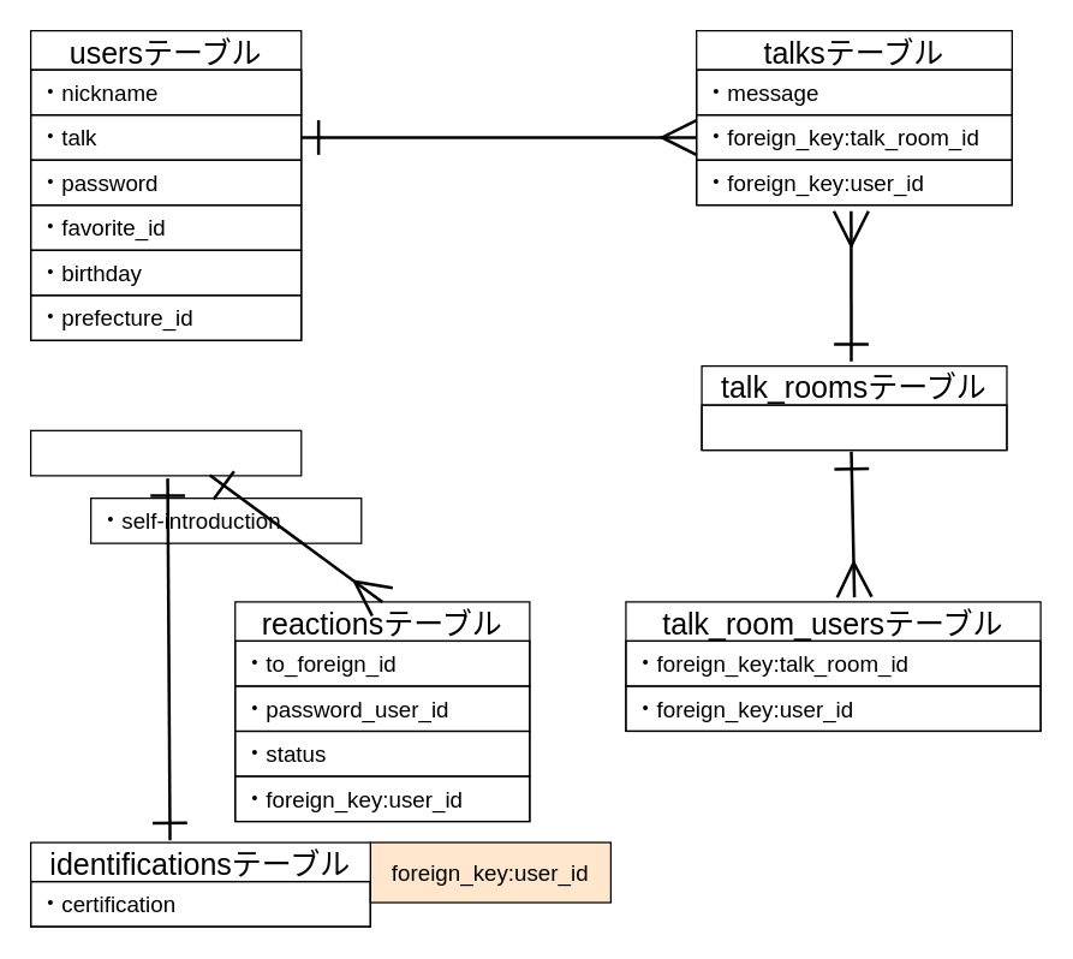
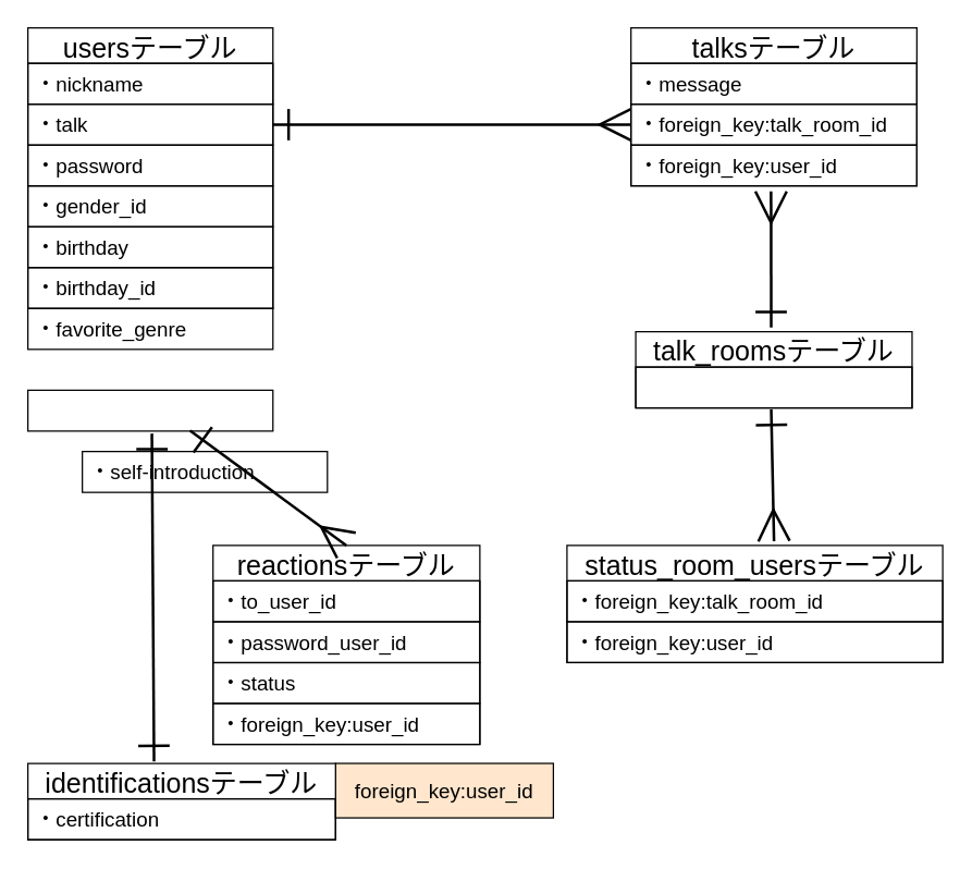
- <mxCell id="6" value="・favorite_id" style="text;strokeColor=default;fillColor=none;spacingLeft=4;spacingRight=4;overflow=hidden;rotatable=0;points=[[0,0.5],[1,0.5]];portConstraint=eastwest;fontSize=15;" parent="2" vertex="1"><mxGeometry y="116" width="180" height="30" as="geometry" /></mxCell>
+ <mxCell id="6" value="・gender_id" style="text;strokeColor=default;fillColor=none;spacingLeft=4;spacingRight=4;overflow=hidden;rotatable=0;points=[[0,0.5],[1,0.5]];portConstraint=eastwest;fontSize=15;" parent="2" vertex="1"><mxGeometry y="116" width="180" height="30" as="geometry" /></mxCell>
- <mxCell id="8" value="・prefecture_id" style="text;strokeColor=default;fillColor=none;spacingLeft=4;spacingRight=4;overflow=hidden;rotatable=0;points=[[0,0.5],[1,0.5]];portConstraint=eastwest;fontSize=15;" parent="2" vertex="1"><mxGeometry y="176" width="180" height="30" as="geometry" /></mxCell>
+ <mxCell id="8" value="・birthday_id" style="text;strokeColor=default;fillColor=none;spacingLeft=4;spacingRight=4;overflow=hidden;rotatable=0;points=[[0,0.5],[1,0.5]];portConstraint=eastwest;fontSize=15;" parent="2" vertex="1"><mxGeometry y="176" width="180" height="30" as="geometry" /></mxCell>
+ <mxCell id="22" value="・favorite_genre" style="text;strokeColor=default;fillColor=none;spacingLeft=4;spacingRight=4;overflow=hidden;rotatable=0;points=[[0,0.5],[1,0.5]];portConstraint=eastwest;fontSize=15;" parent="1" vertex="1"><mxGeometry x="20" y="226" width="180" height="30" as="geometry" /></mxCell>
- <mxCell id="30" value="talk_room_usersテーブル" style="swimlane;fontStyle=0;childLayout=stackLayout;horizontal=1;startSize=26;horizontalStack=0;resizeParent=1;resizeParentMax=0;resizeLast=0;collapsible=1;marginBottom=0;align=center;fontSize=20;" parent="1" vertex="1"><mxGeometry x="416" y="400" width="276" height="86" as="geometry" /></mxCell>
+ <mxCell id="30" value="status_room_usersテーブル" style="swimlane;fontStyle=0;childLayout=stackLayout;horizontal=1;startSize=26;horizontalStack=0;resizeParent=1;resizeParentMax=0;resizeLast=0;collapsible=1;marginBottom=0;align=center;fontSize=20;" parent="1" vertex="1"><mxGeometry x="416" y="400" width="276" height="86" as="geometry" /></mxCell>
- <mxCell id="18" value="・to_foreign_id" style="text;strokeColor=default;fillColor=none;spacingLeft=4;spacingRight=4;overflow=hidden;rotatable=0;points=[[0,0.5],[1,0.5]];portConstraint=eastwest;fontSize=15;" parent="17" vertex="1"><mxGeometry y="26" width="196" height="30" as="geometry" /></mxCell>
+ <mxCell id="18" value="・to_user_id" style="text;strokeColor=default;fillColor=none;spacingLeft=4;spacingRight=4;overflow=hidden;rotatable=0;points=[[0,0.5],[1,0.5]];portConstraint=eastwest;fontSize=15;" parent="17" vertex="1"><mxGeometry y="26" width="196" height="30" as="geometry" /></mxCell>
